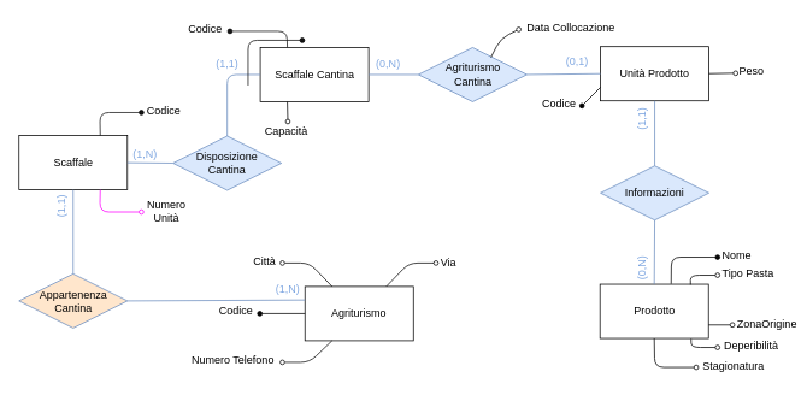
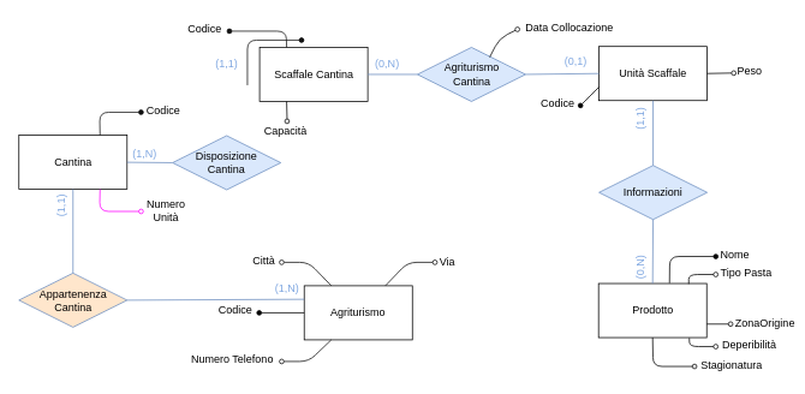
- <mxCell id="53" value="Unità Prodotto" style="rounded=0;whiteSpace=wrap;html=1;" parent="1" vertex="1"><mxGeometry x="664" y="51" width="120" height="60" as="geometry" /></mxCell>
+ <mxCell id="53" value="Unità Scaffale" style="rounded=0;whiteSpace=wrap;html=1;" parent="1" vertex="1"><mxGeometry x="664" y="51" width="120" height="60" as="geometry" /></mxCell>
- <mxCell id="33" value="" style="endArrow=none;html=1;strokeColor=#6c8ebf;entryX=0;entryY=0.5;entryDx=0;entryDy=0;exitX=0.5;exitY=0;exitDx=0;exitDy=0;gradientColor=#7ea6e0;fillColor=#dae8fc;" parent="1" source="32" target="4" edge="1"><mxGeometry width="50" height="50" relative="1" as="geometry"><mxPoint x="174" y="94" as="sourcePoint" /><mxPoint x="224" y="44" as="targetPoint" /><Array as="points"><mxPoint x="251" y="82" /></Array></mxGeometry></mxCell>
- <mxCell id="31" value="Scaffale" style="rounded=0;whiteSpace=wrap;html=1;" parent="1" vertex="1"><mxGeometry x="20.5" y="149.5" width="120" height="60" as="geometry" /></mxCell>
+ <mxCell id="31" value="Cantina" style="rounded=0;whiteSpace=wrap;html=1;" parent="1" vertex="1"><mxGeometry x="20.5" y="149.5" width="120" height="60" as="geometry" /></mxCell>
